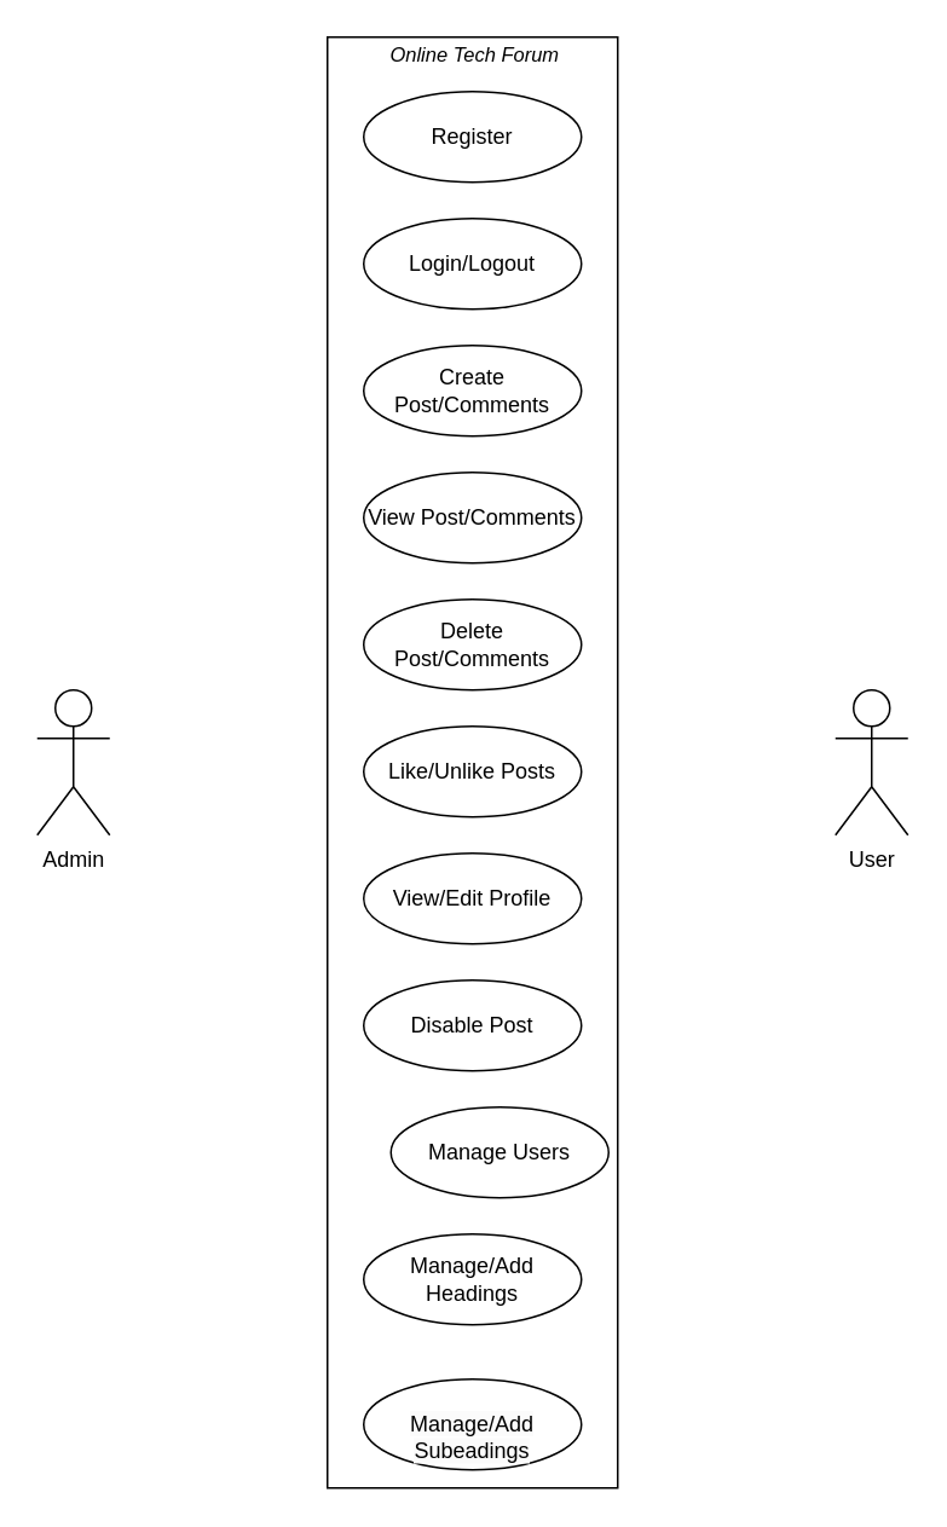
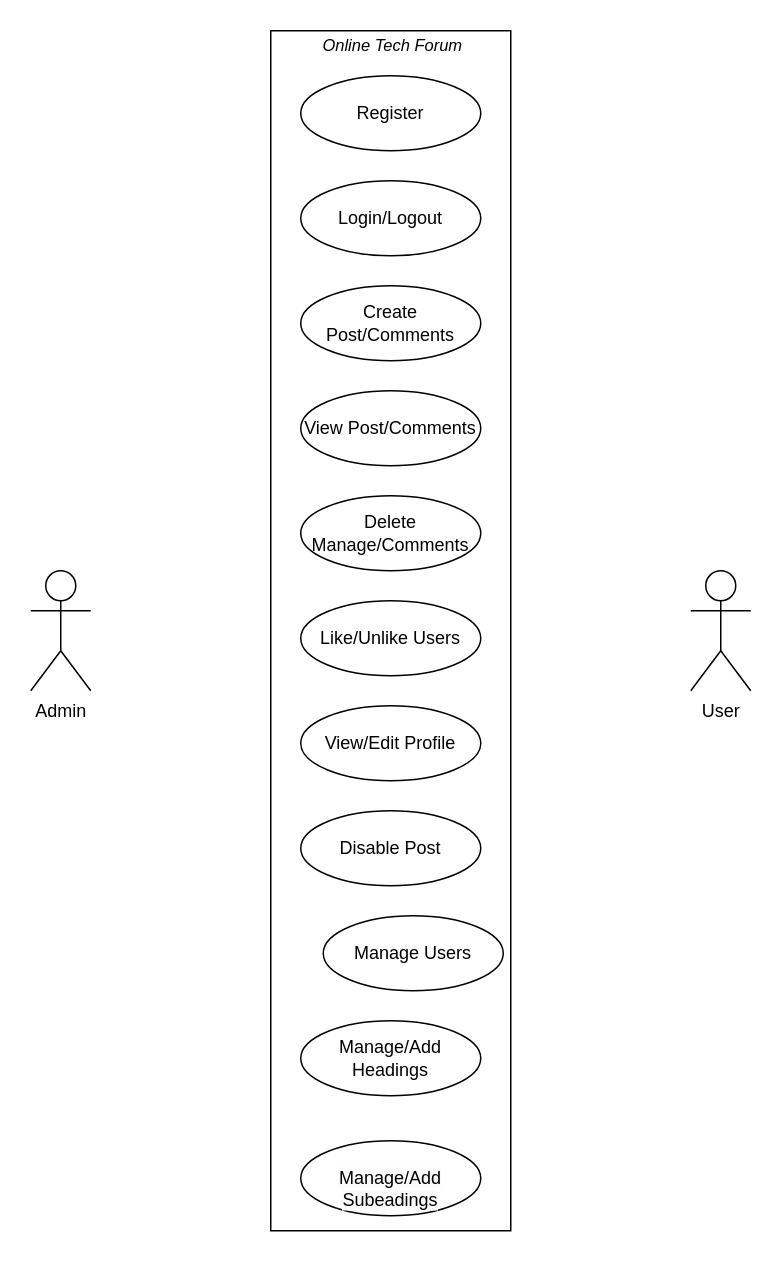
- <mxCell id="9" value="Delete Post/Comments" style="ellipse;whiteSpace=wrap;html=1;" vertex="1" parent="1"><mxGeometry x="200" y="330" width="120" height="50" as="geometry" /></mxCell>
+ <mxCell id="9" value="Delete Manage/Comments" style="ellipse;whiteSpace=wrap;html=1;" vertex="1" parent="1"><mxGeometry x="200" y="330" width="120" height="50" as="geometry" /></mxCell>
- <mxCell id="10" value="Like/Unlike Posts" style="ellipse;whiteSpace=wrap;html=1;" vertex="1" parent="1"><mxGeometry x="200" y="400" width="120" height="50" as="geometry" /></mxCell>
+ <mxCell id="10" value="Like/Unlike Users" style="ellipse;whiteSpace=wrap;html=1;" vertex="1" parent="1"><mxGeometry x="200" y="400" width="120" height="50" as="geometry" /></mxCell>
